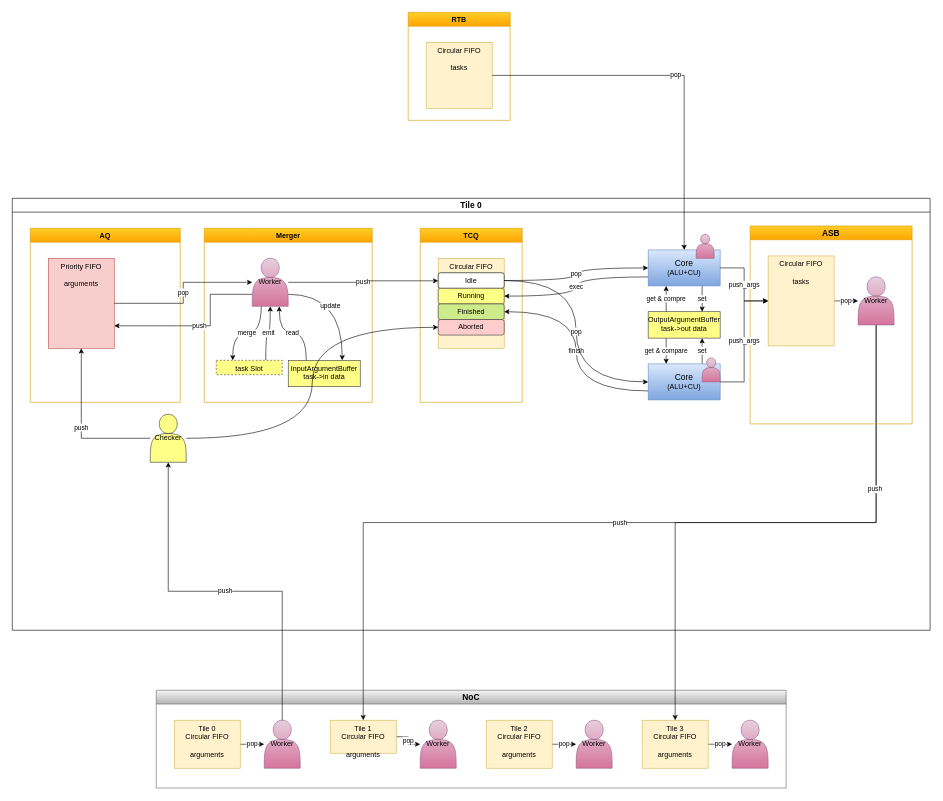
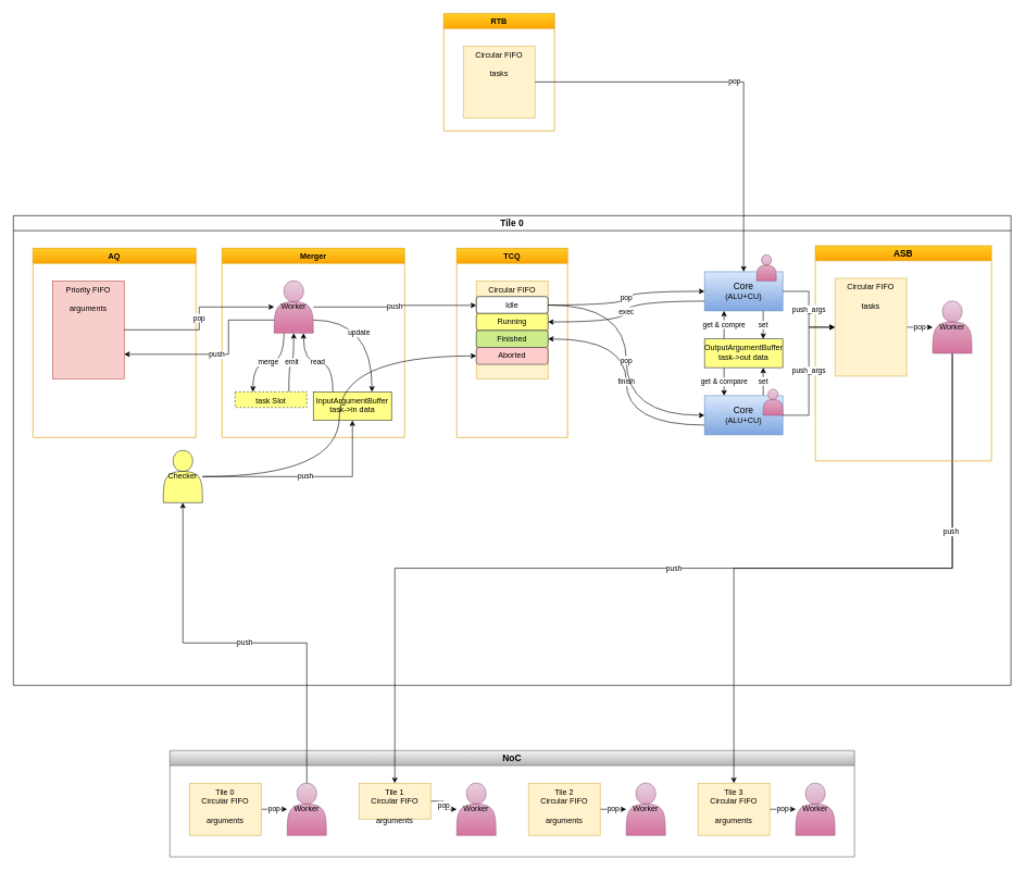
- <mxCell id="55" value="push" style="edgeStyle=orthogonalEdgeStyle;rounded=0;orthogonalLoop=1;jettySize=auto;html=1;" edge="1" parent="18" source="57" target="38"><mxGeometry relative="1" as="geometry" /></mxCell>
+ <mxCell id="55" value="push" style="edgeStyle=orthogonalEdgeStyle;rounded=0;orthogonalLoop=1;jettySize=auto;html=1;" edge="1" parent="18" source="57" target="44"><mxGeometry relative="1" as="geometry" /></mxCell>
